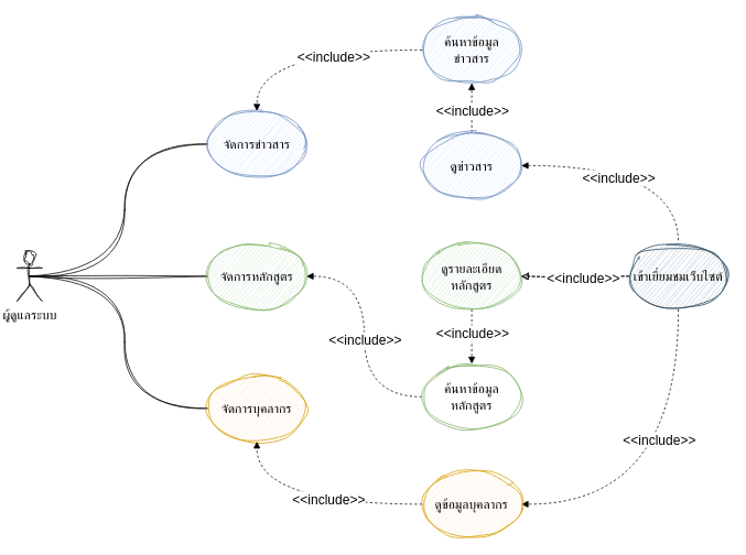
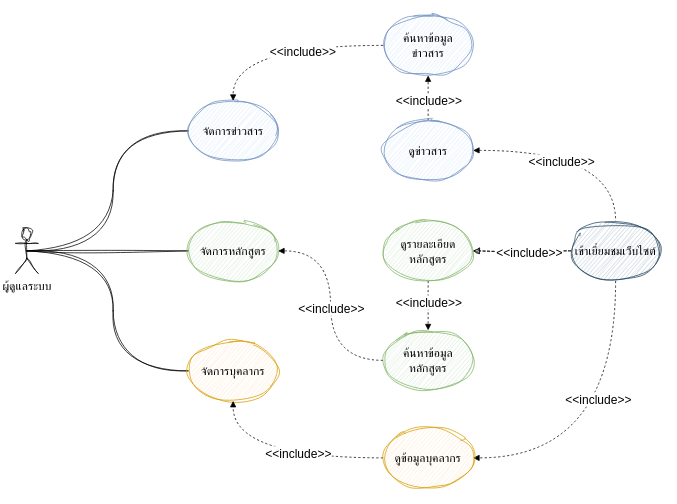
- <mxCell id="24" value="ค้นหาข้อมูล&lt;div&gt;หลักสูตร&lt;/div&gt;" style="ellipse;whiteSpace=wrap;html=1;sketch=1;curveFitting=1;jiggle=2;fillColor=#ffffff;strokeColor=#82b366;fontSize=16;" vertex="1" parent="1"><mxGeometry x="510" y="440" width="120" height="80" as="geometry" /></mxCell>
+ <mxCell id="24" value="ค้นหาข้อมูล&lt;div&gt;หลักสูตร&lt;/div&gt;" style="ellipse;whiteSpace=wrap;html=1;sketch=1;curveFitting=1;jiggle=2;fillColor=#d5e8d4;strokeColor=#82b366;fontSize=16;" vertex="1" parent="1"><mxGeometry x="510" y="440" width="120" height="80" as="geometry" /></mxCell>
